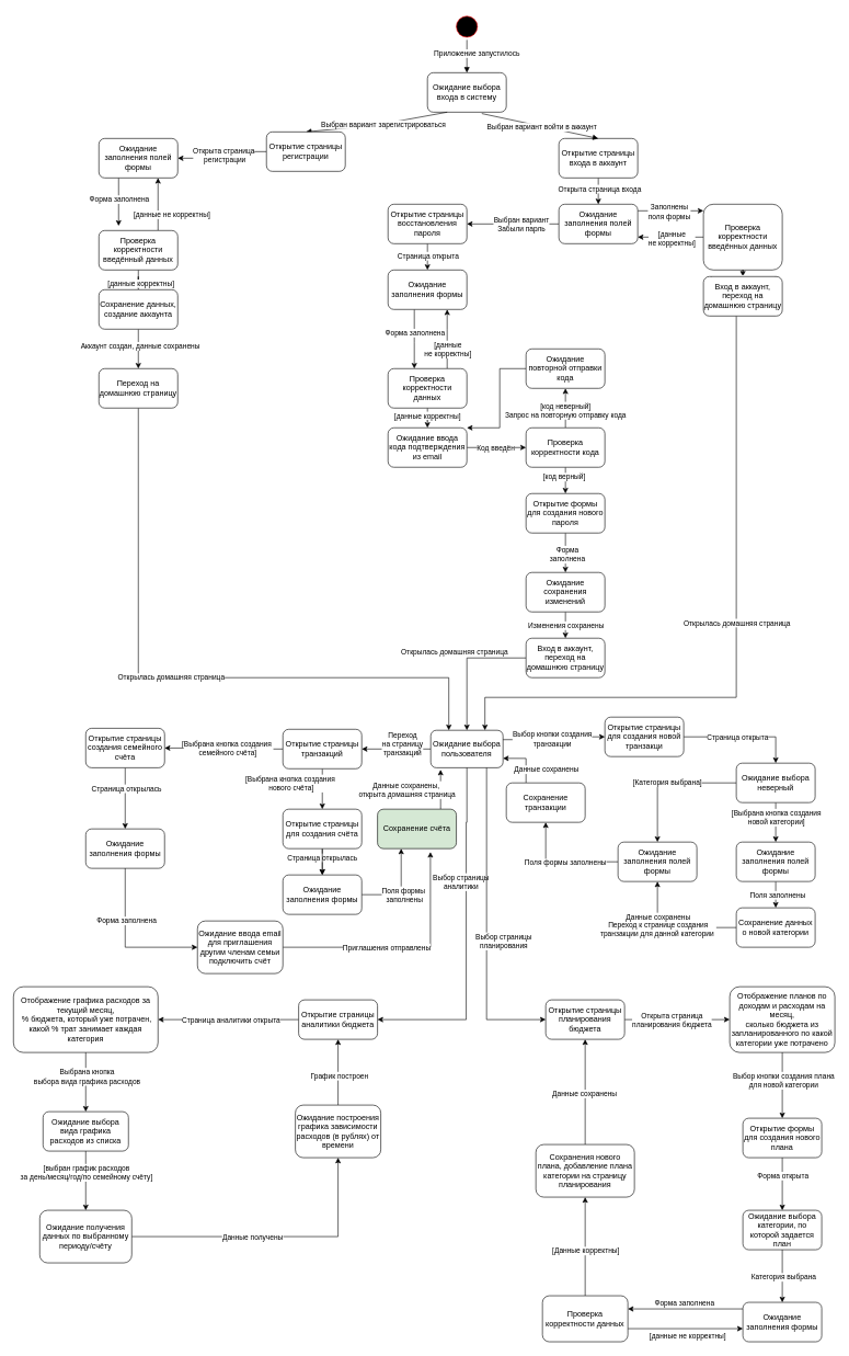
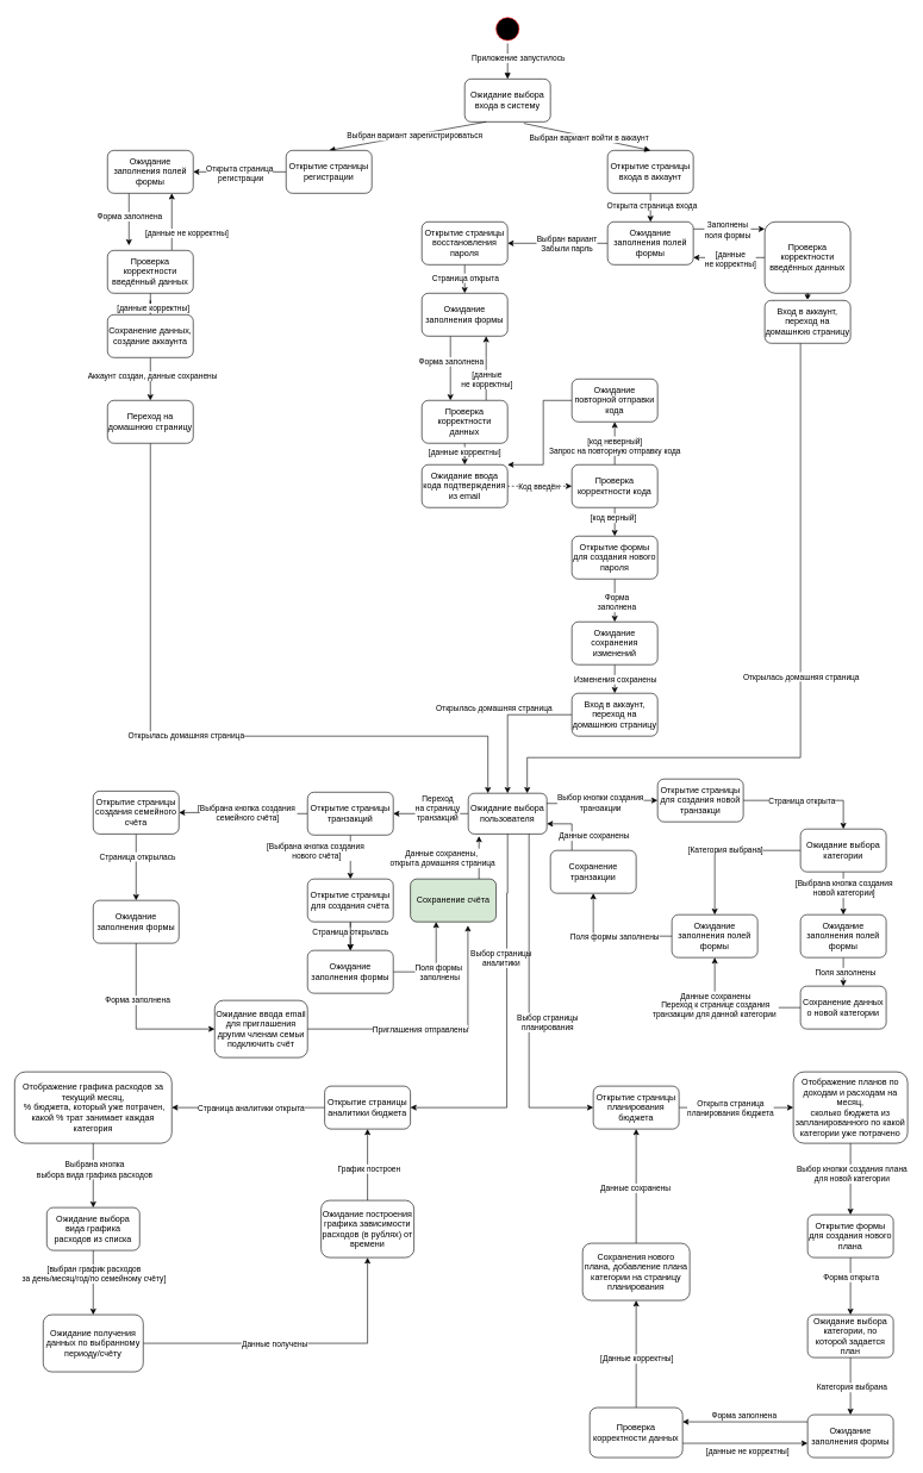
- <mxCell id="10" value="Открытие страницы регистрации" style="rounded=1;whiteSpace=wrap;html=1;" parent="1" vertex="1"><mxGeometry x="405" y="200" width="120" height="60" as="geometry" /></mxCell>
+ <mxCell id="10" value="Открытие страницы регистрации" style="rounded=1;whiteSpace=wrap;html=1;" parent="1" vertex="1"><mxGeometry x="400" y="210" width="120" height="60" as="geometry" /></mxCell>
- <mxCell id="86" value="" style="edgeStyle=orthogonalEdgeStyle;rounded=0;orthogonalLoop=1;jettySize=auto;html=1;" parent="1" source="88" target="93" edge="1"><mxGeometry relative="1" as="geometry" /></mxCell>
+ <mxCell id="86" value="" style="edgeStyle=orthogonalEdgeStyle;rounded=0;orthogonalLoop=1;jettySize=auto;html=1;dashed=1;" parent="1" source="88" target="93" edge="1"><mxGeometry relative="1" as="geometry" /></mxCell>
- <mxCell id="36" value="Ожидание выбора неверный" style="whiteSpace=wrap;html=1;rounded=1;" parent="1" vertex="1"><mxGeometry x="1120" y="1160" width="120" height="60" as="geometry" /></mxCell>
+ <mxCell id="36" value="Ожидание выбора категории" style="whiteSpace=wrap;html=1;rounded=1;" parent="1" vertex="1"><mxGeometry x="1120" y="1160" width="120" height="60" as="geometry" /></mxCell>
